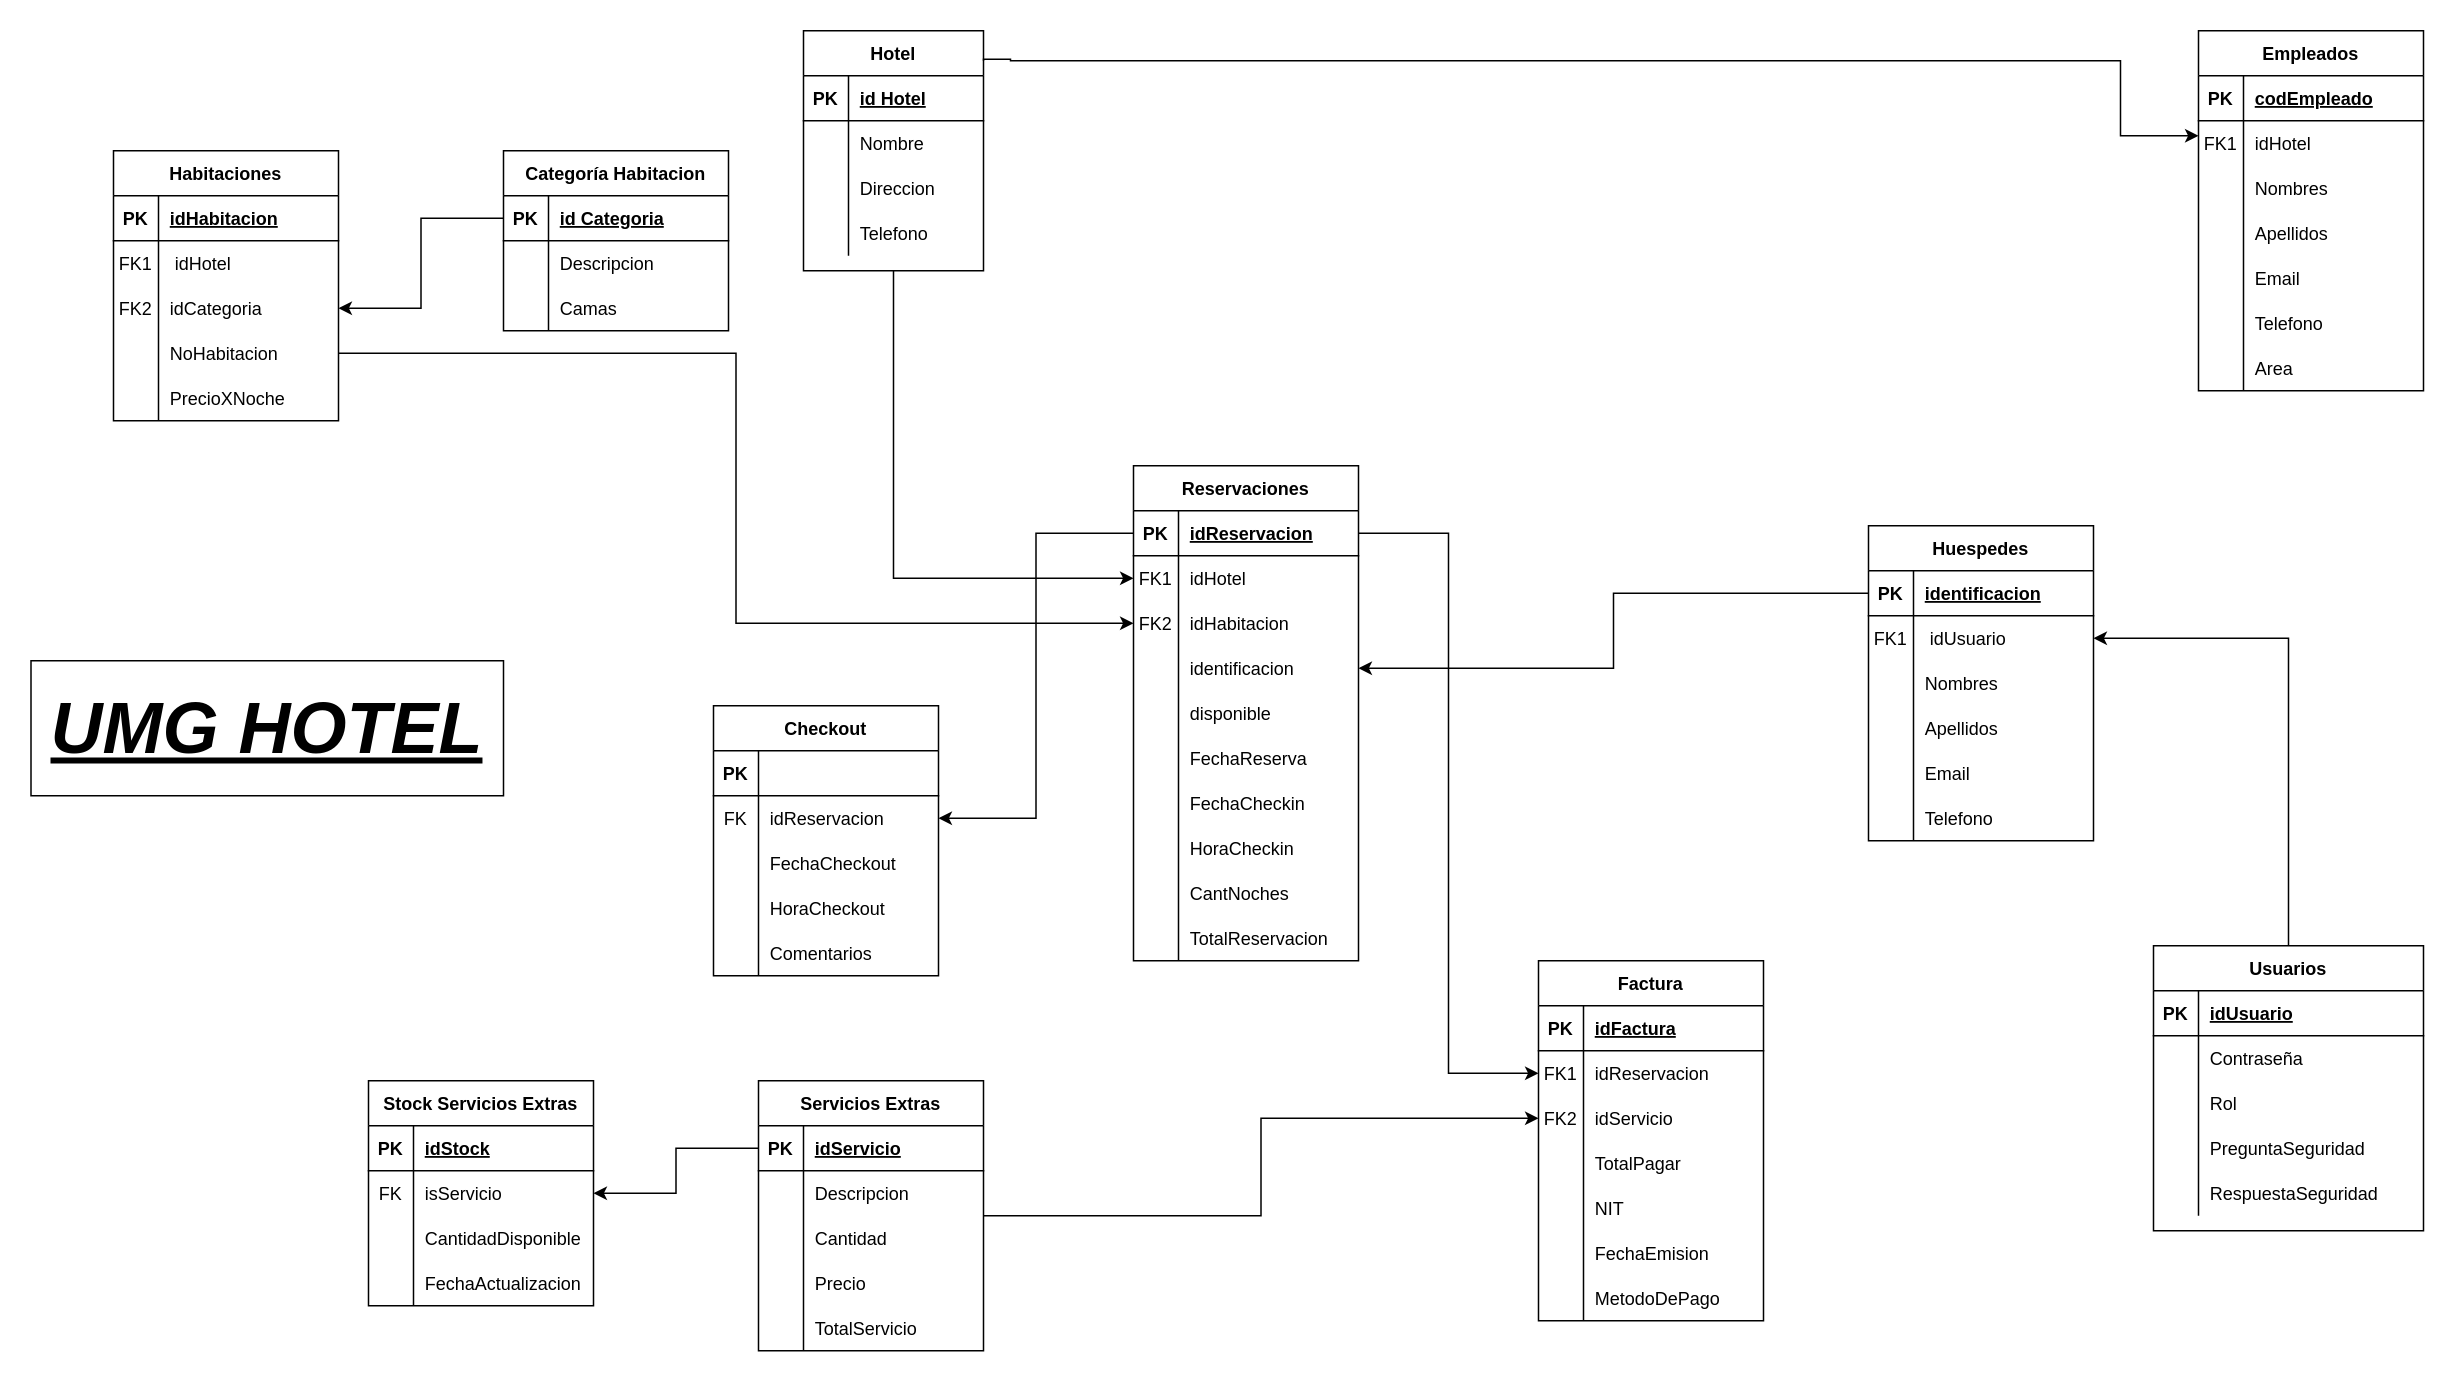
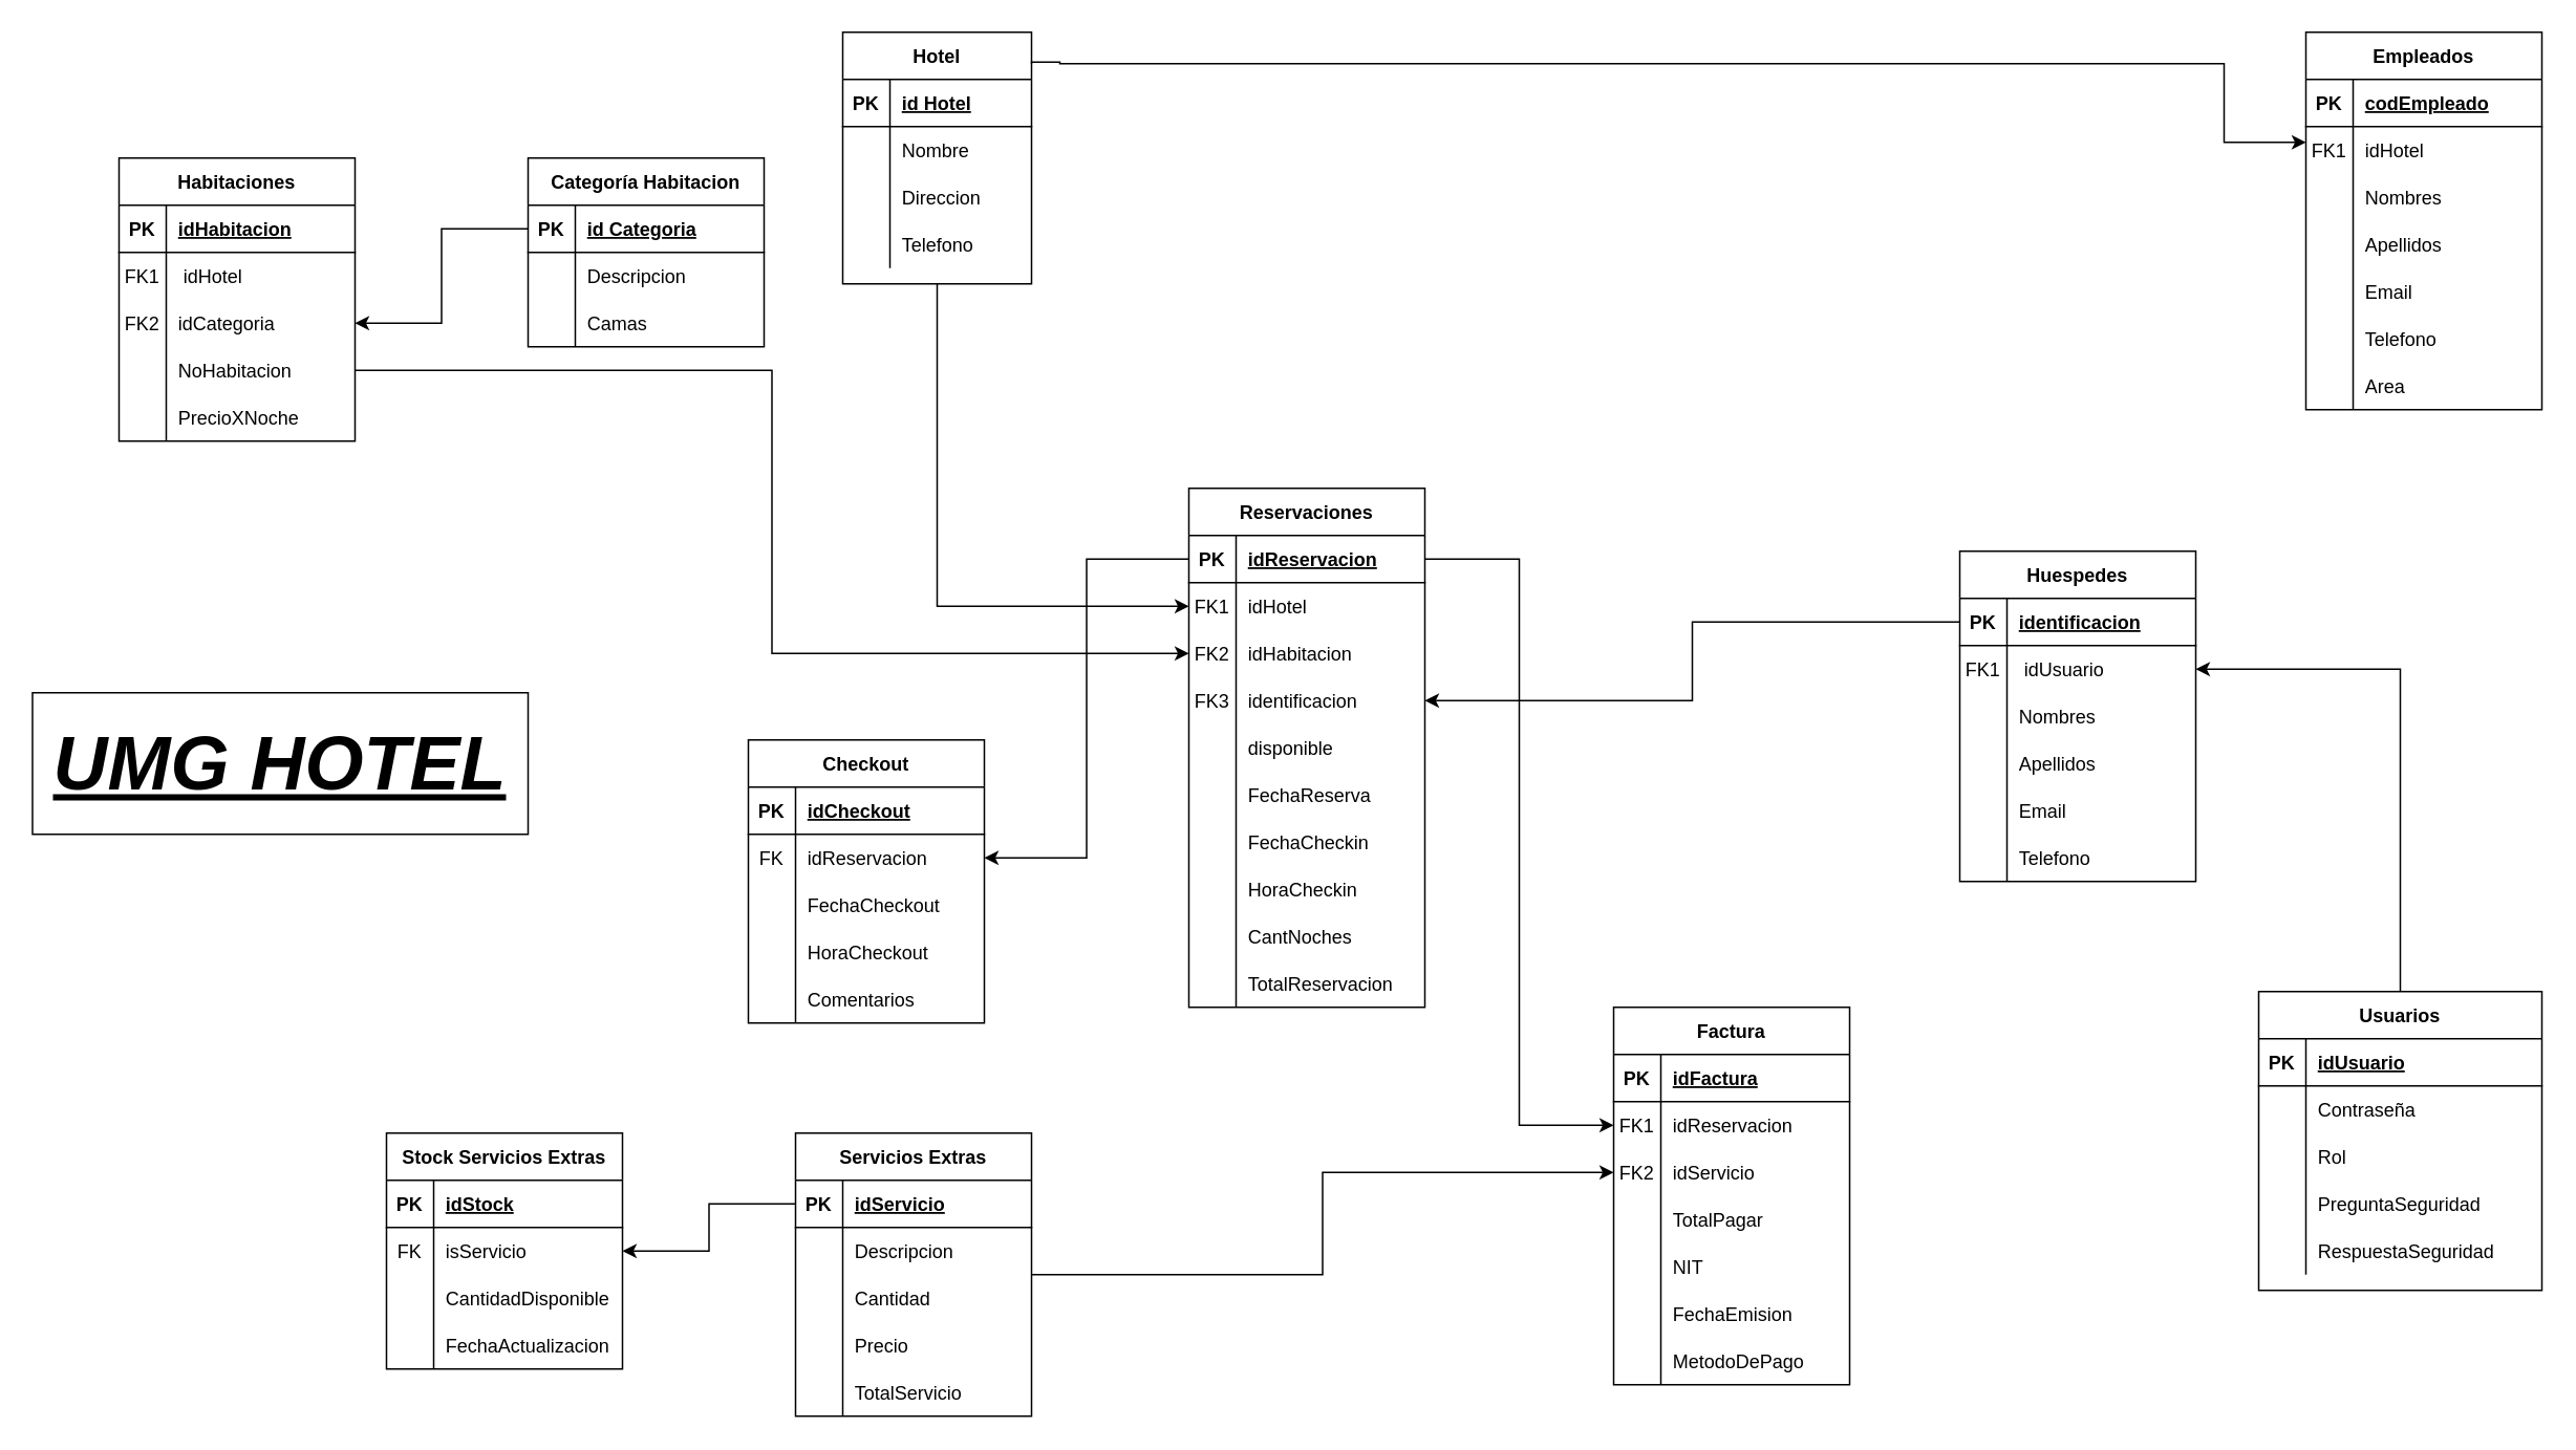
+ <mxCell id="106" value="FK3" style="shape=partialRectangle;overflow=hidden;connectable=0;fillColor=none;top=0;left=0;bottom=0;right=0;" parent="105" vertex="1"><mxGeometry width="30" height="30" as="geometry"><mxRectangle width="30" height="30" as="alternateBounds" /></mxGeometry></mxCell>
+ <mxCell id="192" value="idCheckout" style="shape=partialRectangle;overflow=hidden;connectable=0;fillColor=none;top=0;left=0;bottom=0;right=0;align=left;spacingLeft=6;fontStyle=5;" vertex="1" parent="190"><mxGeometry x="30" width="120" height="30" as="geometry"><mxRectangle width="120" height="30" as="alternateBounds" /></mxGeometry></mxCell>
